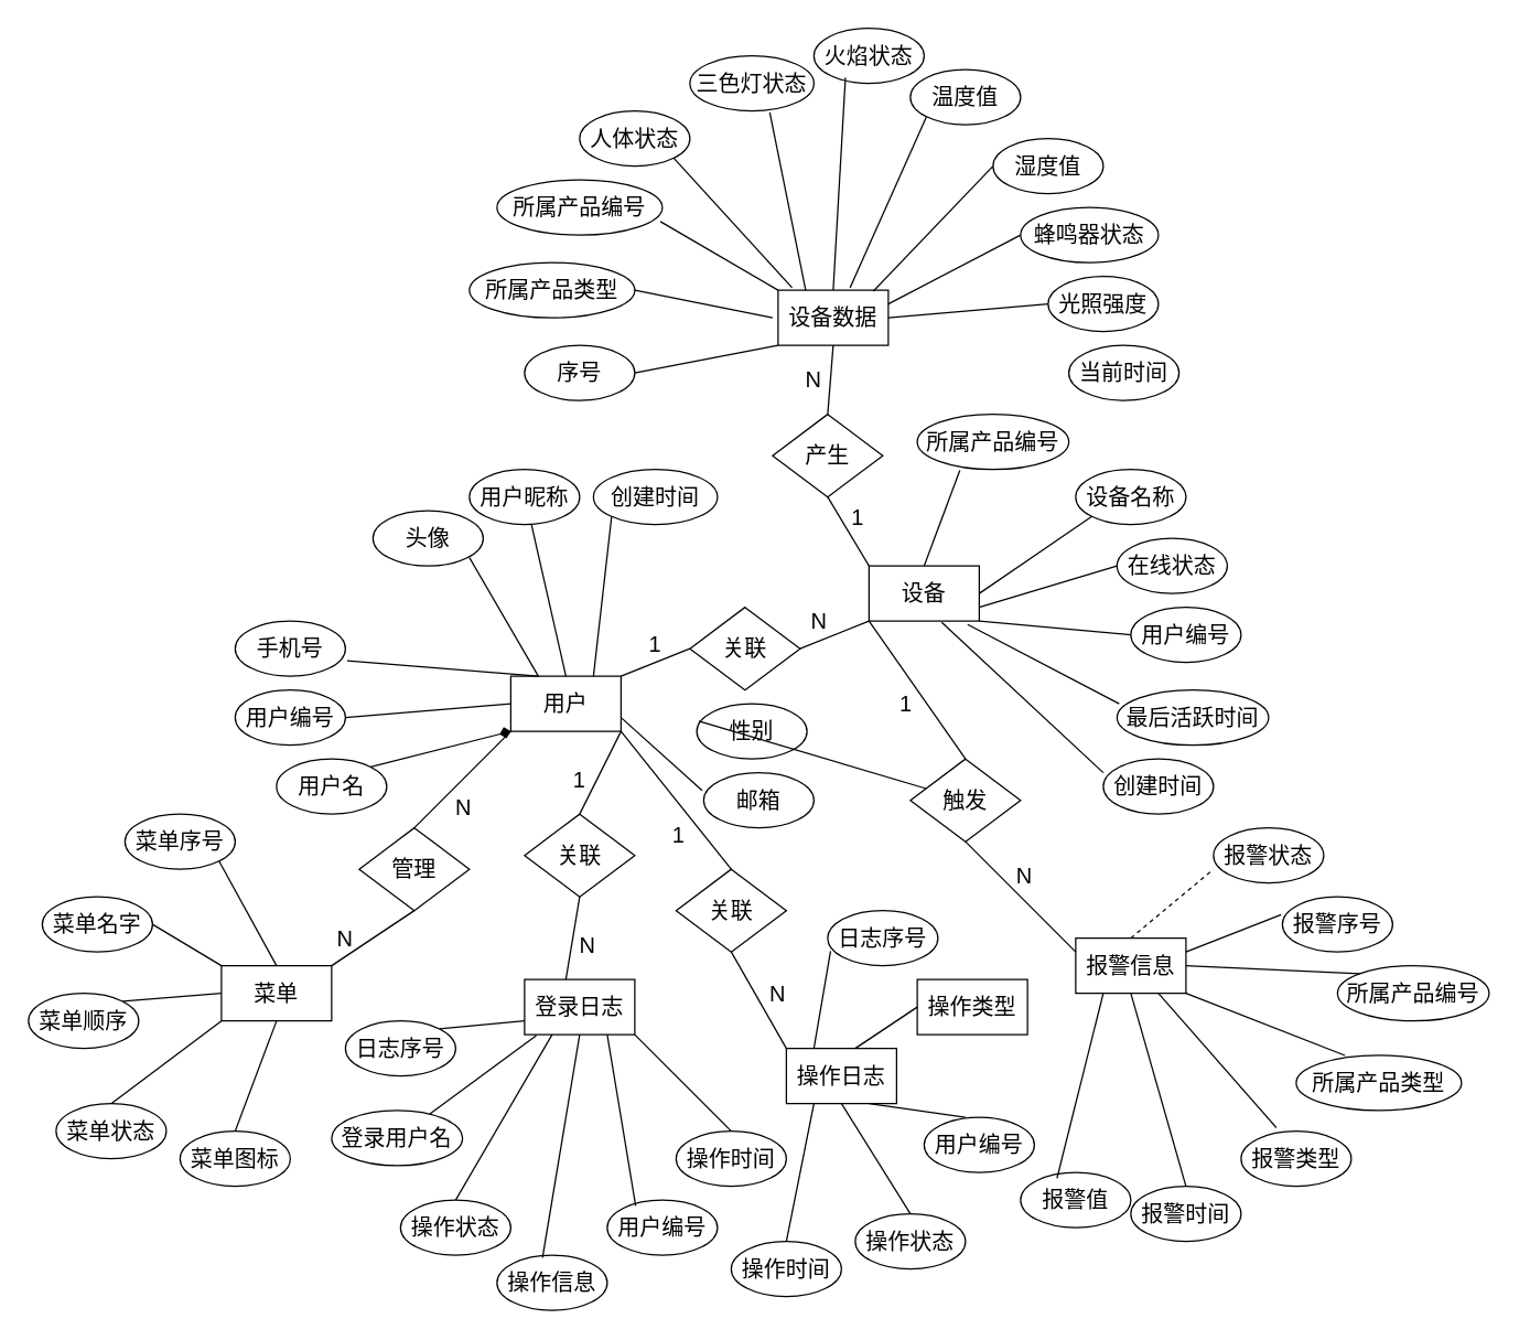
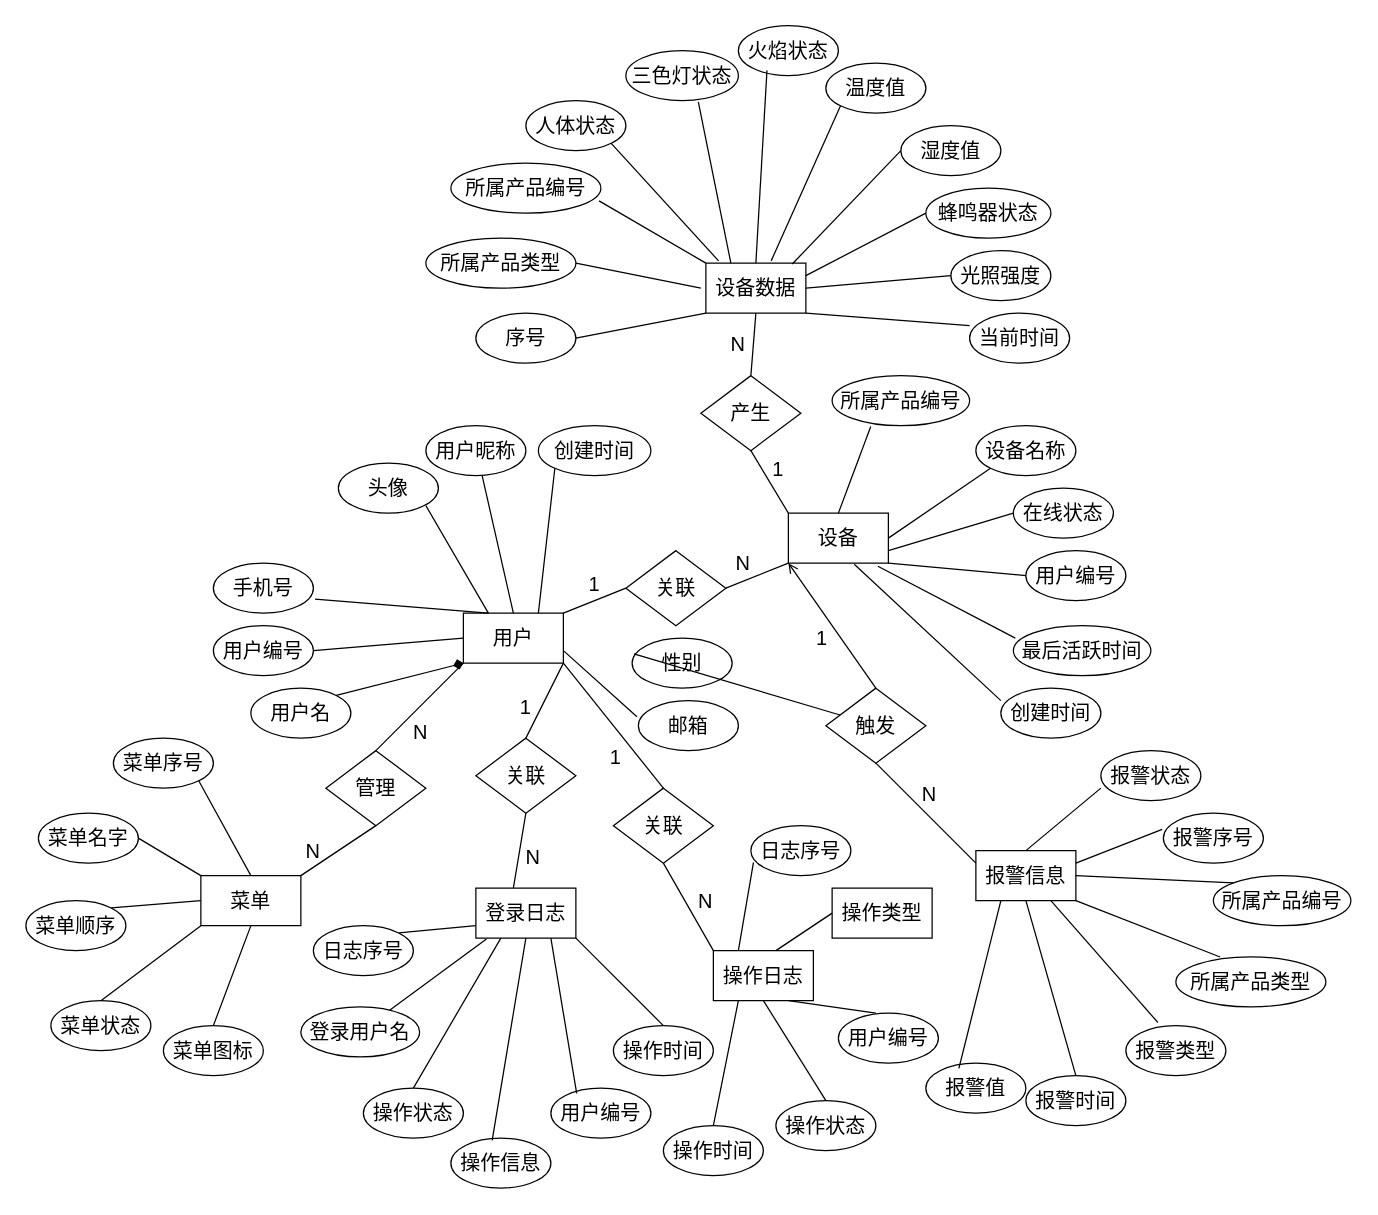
+ <mxCell id="64" value="" style="endArrow=none;html=1;rounded=0;exitX=0;exitY=0.25;exitDx=0;exitDy=0;entryX=1;entryY=1;entryDx=0;entryDy=0;exitPerimeter=0;" edge="1" parent="1" source="53" target="3"><mxGeometry width="50" height="50" relative="1" as="geometry"><mxPoint x="770" y="230" as="sourcePoint" /><mxPoint x="654" y="240" as="targetPoint" /></mxGeometry></mxCell>
- <mxCell id="66" value="" style="endArrow=none;html=1;rounded=0;exitX=0.5;exitY=0;exitDx=0;exitDy=0;entryX=0;entryY=1;entryDx=0;entryDy=0;" edge="1" parent="1" source="65" target="8"><mxGeometry width="50" height="50" relative="1" as="geometry"><mxPoint x="630" y="530" as="sourcePoint" /><mxPoint x="680" y="480" as="targetPoint" /></mxGeometry></mxCell>
+ <mxCell id="66" value="" style="endArrow=open;html=1;rounded=0;exitX=0.5;exitY=0;exitDx=0;exitDy=0;entryX=0;entryY=1;entryDx=0;entryDy=0;" edge="1" parent="1" source="65" target="8"><mxGeometry width="50" height="50" relative="1" as="geometry"><mxPoint x="630" y="530" as="sourcePoint" /><mxPoint x="680" y="480" as="targetPoint" /></mxGeometry></mxCell>
- <mxCell id="75" value="" style="endArrow=none;html=1;rounded=0;exitX=0.5;exitY=0;exitDx=0;exitDy=0;entryX=0;entryY=0.75;entryDx=0;entryDy=0;entryPerimeter=0;dashed=1;" edge="1" parent="1" source="4" target="74"><mxGeometry width="50" height="50" relative="1" as="geometry"><mxPoint x="805" y="660" as="sourcePoint" /><mxPoint x="855" y="610" as="targetPoint" /></mxGeometry></mxCell>
+ <mxCell id="75" value="" style="endArrow=none;html=1;rounded=0;exitX=0.5;exitY=0;exitDx=0;exitDy=0;entryX=0;entryY=0.75;entryDx=0;entryDy=0;entryPerimeter=0;" edge="1" parent="1" source="4" target="74"><mxGeometry width="50" height="50" relative="1" as="geometry"><mxPoint x="805" y="660" as="sourcePoint" /><mxPoint x="855" y="610" as="targetPoint" /></mxGeometry></mxCell>
